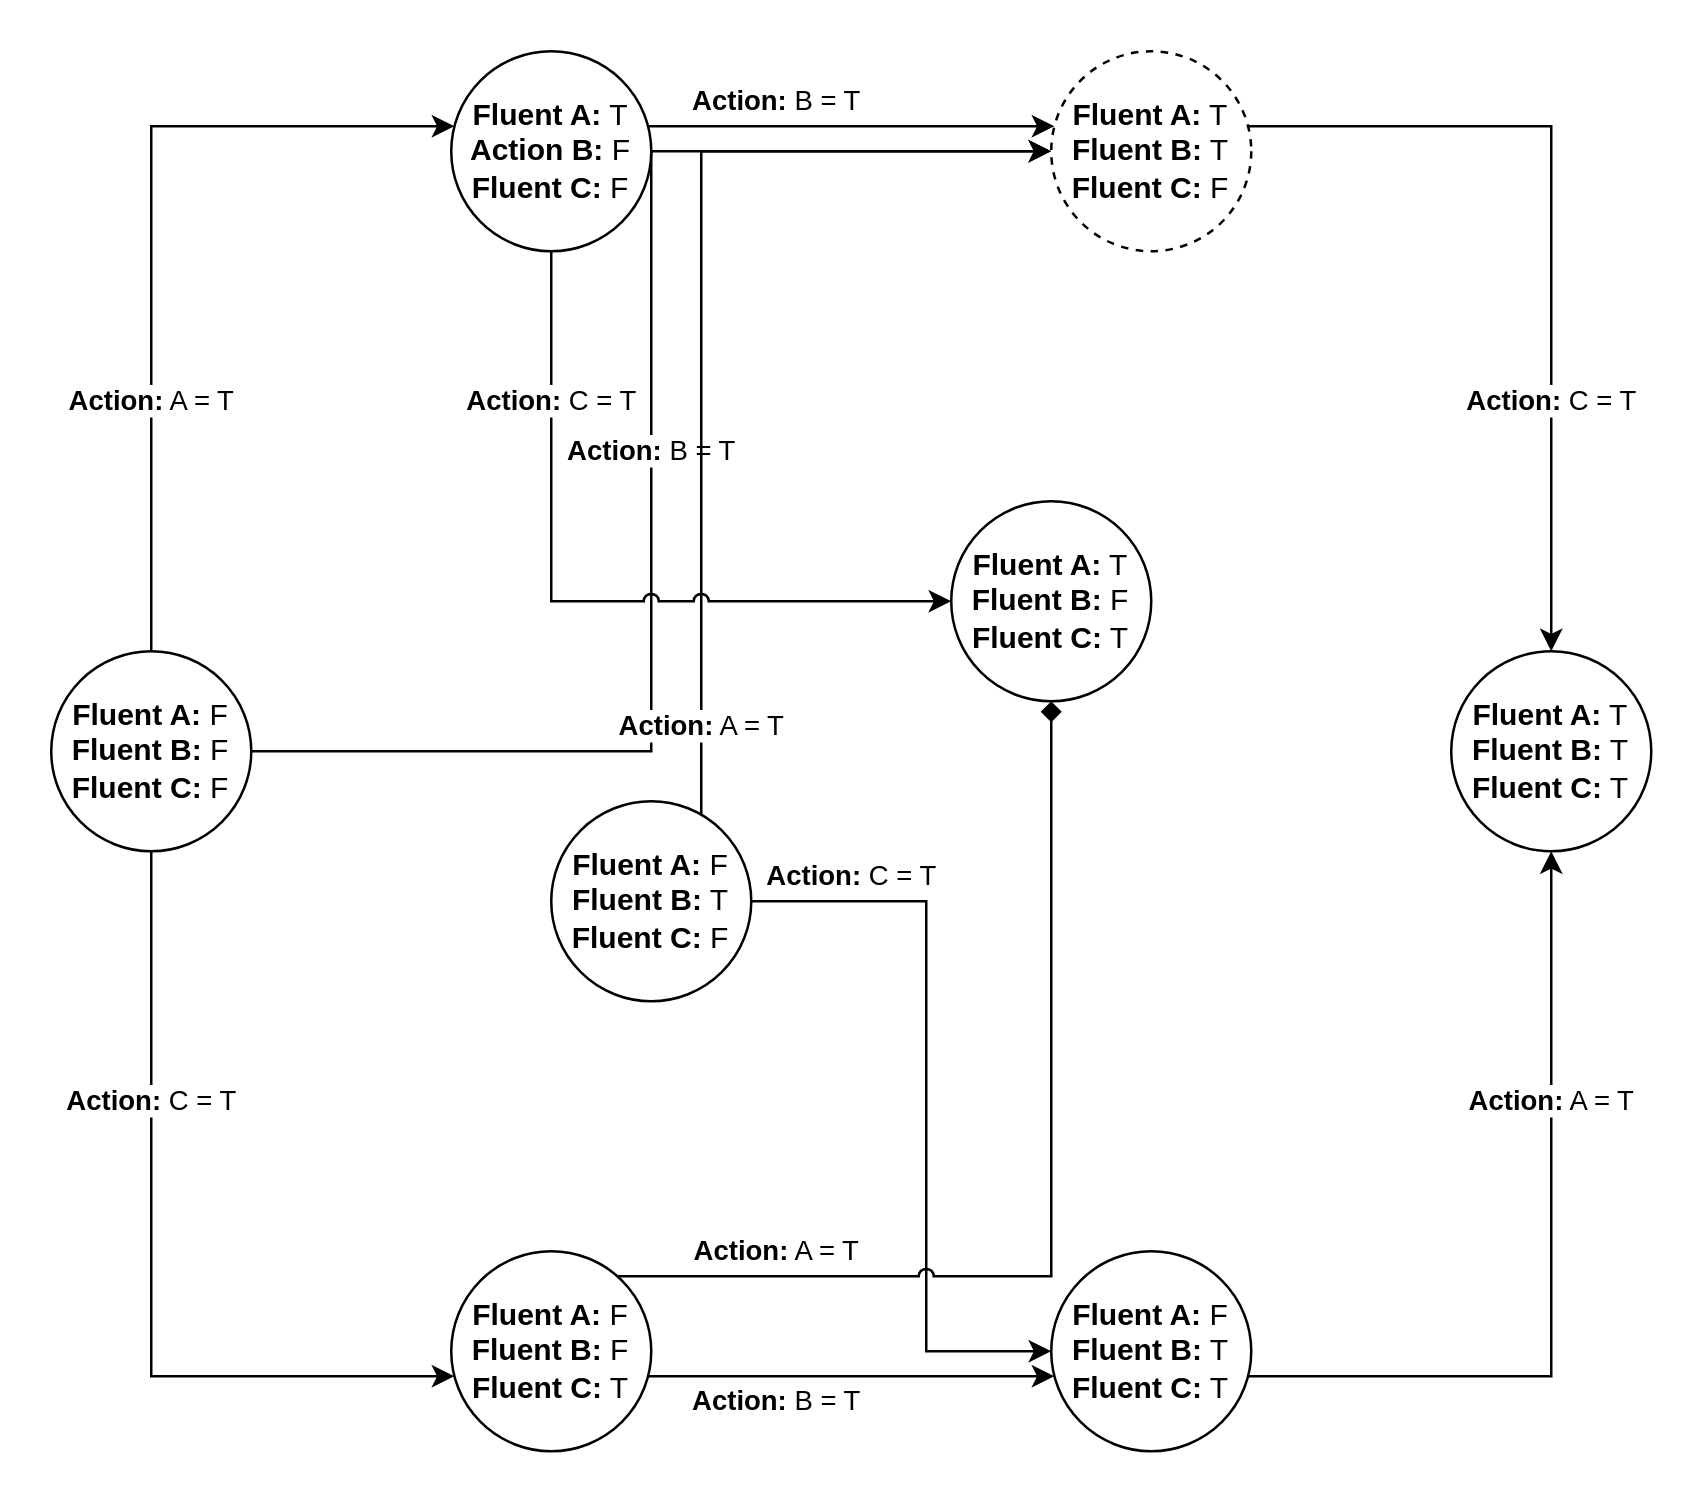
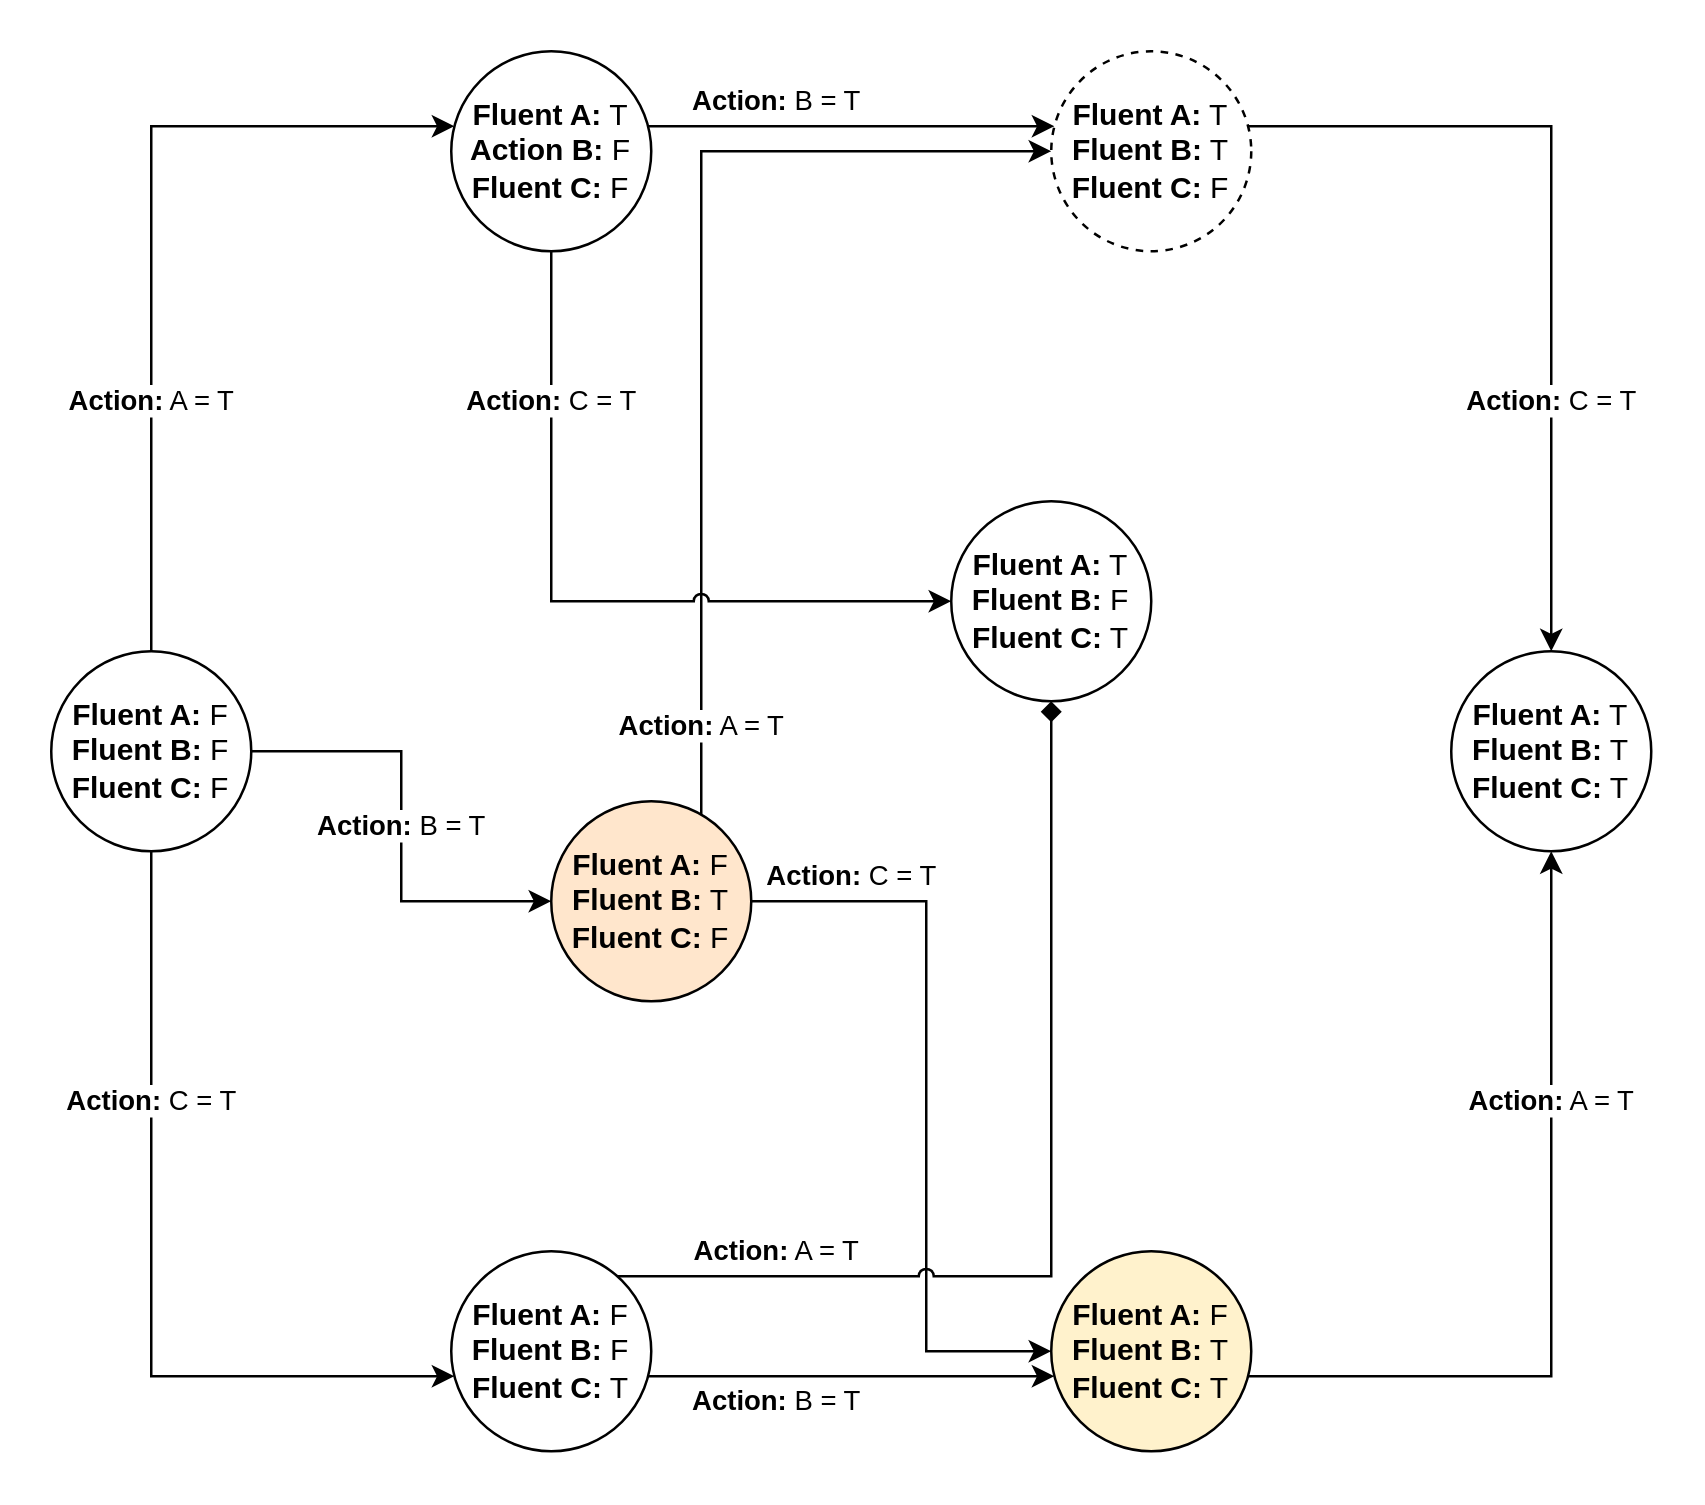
- <mxCell id="3" value="&lt;b&gt;Action:&lt;/b&gt; B = T" style="edgeStyle=elbowEdgeStyle;rounded=0;orthogonalLoop=1;jettySize=auto;html=1;" edge="1" parent="1" source="5" target="16"><mxGeometry relative="1" as="geometry"><mxPoint x="180" y="300" as="targetPoint" /><mxPoint as="offset" /></mxGeometry></mxCell>
+ <mxCell id="3" value="&lt;b&gt;Action:&lt;/b&gt; B = T" style="edgeStyle=elbowEdgeStyle;rounded=0;orthogonalLoop=1;jettySize=auto;html=1;" edge="1" parent="1" source="5" target="8"><mxGeometry relative="1" as="geometry"><mxPoint x="180" y="300" as="targetPoint" /><mxPoint as="offset" /></mxGeometry></mxCell>
- <mxCell id="8" value="&lt;div&gt;&lt;b&gt;Fluent A:&lt;/b&gt; F&lt;br&gt;&lt;/div&gt;&lt;div&gt;&lt;b&gt;Fluent B:&lt;/b&gt; T&lt;br&gt;&lt;/div&gt;&lt;div&gt;&lt;b&gt;Fluent C:&lt;/b&gt; F&lt;br&gt;&lt;/div&gt;" style="ellipse;whiteSpace=wrap;html=1;aspect=fixed;" vertex="1" parent="1"><mxGeometry x="220" y="320" width="80" height="80" as="geometry" /></mxCell>
+ <mxCell id="8" value="&lt;div&gt;&lt;b&gt;Fluent A:&lt;/b&gt; F&lt;br&gt;&lt;/div&gt;&lt;div&gt;&lt;b&gt;Fluent B:&lt;/b&gt; T&lt;br&gt;&lt;/div&gt;&lt;div&gt;&lt;b&gt;Fluent C:&lt;/b&gt; F&lt;br&gt;&lt;/div&gt;" style="ellipse;whiteSpace=wrap;html=1;aspect=fixed;fillColor=#ffe6cc;" vertex="1" parent="1"><mxGeometry x="220" y="320" width="80" height="80" as="geometry" /></mxCell>
- <mxCell id="19" value="&lt;div&gt;&lt;b&gt;Fluent A:&lt;/b&gt; F&lt;br&gt;&lt;/div&gt;&lt;div&gt;&lt;b&gt;Fluent B:&lt;/b&gt; T&lt;br&gt;&lt;/div&gt;&lt;div&gt;&lt;b&gt;Fluent C:&lt;/b&gt; T&lt;br&gt;&lt;/div&gt;" style="ellipse;whiteSpace=wrap;html=1;aspect=fixed;" vertex="1" parent="1"><mxGeometry x="420" y="500" width="80" height="80" as="geometry" /></mxCell>
+ <mxCell id="19" value="&lt;div&gt;&lt;b&gt;Fluent A:&lt;/b&gt; F&lt;br&gt;&lt;/div&gt;&lt;div&gt;&lt;b&gt;Fluent B:&lt;/b&gt; T&lt;br&gt;&lt;/div&gt;&lt;div&gt;&lt;b&gt;Fluent C:&lt;/b&gt; T&lt;br&gt;&lt;/div&gt;" style="ellipse;whiteSpace=wrap;html=1;aspect=fixed;fillColor=#fff2cc;" vertex="1" parent="1"><mxGeometry x="420" y="500" width="80" height="80" as="geometry" /></mxCell>
